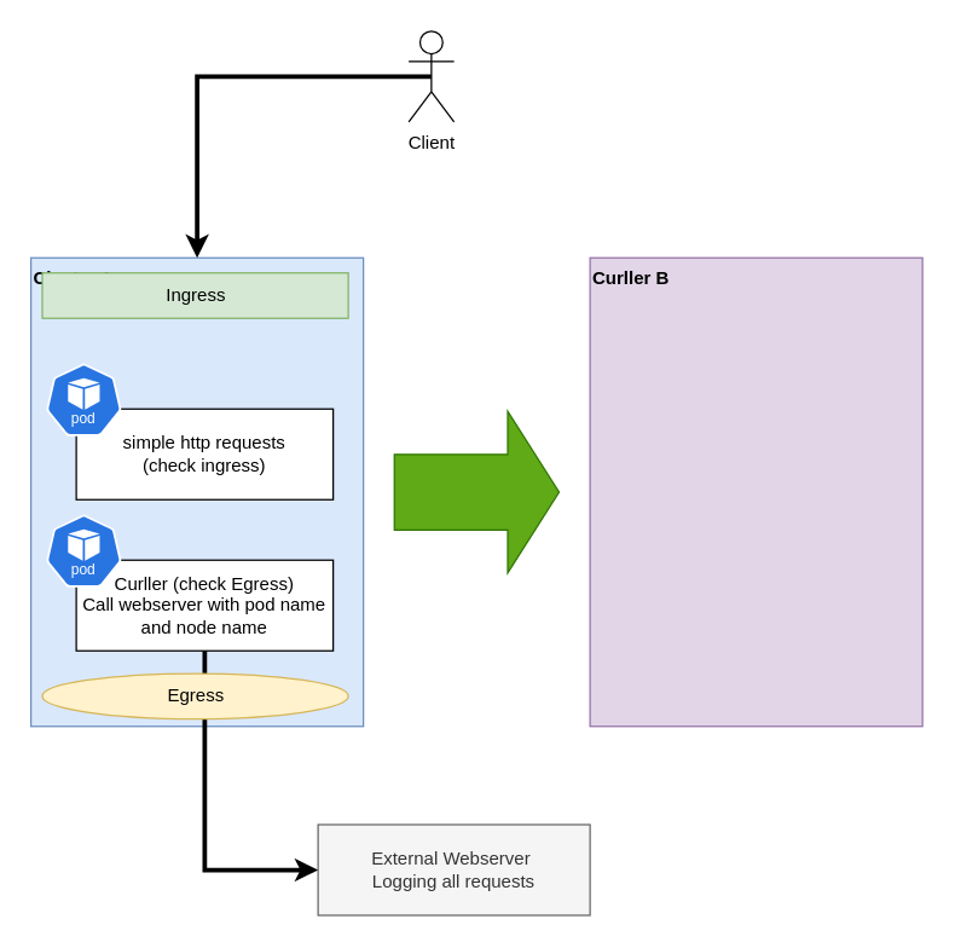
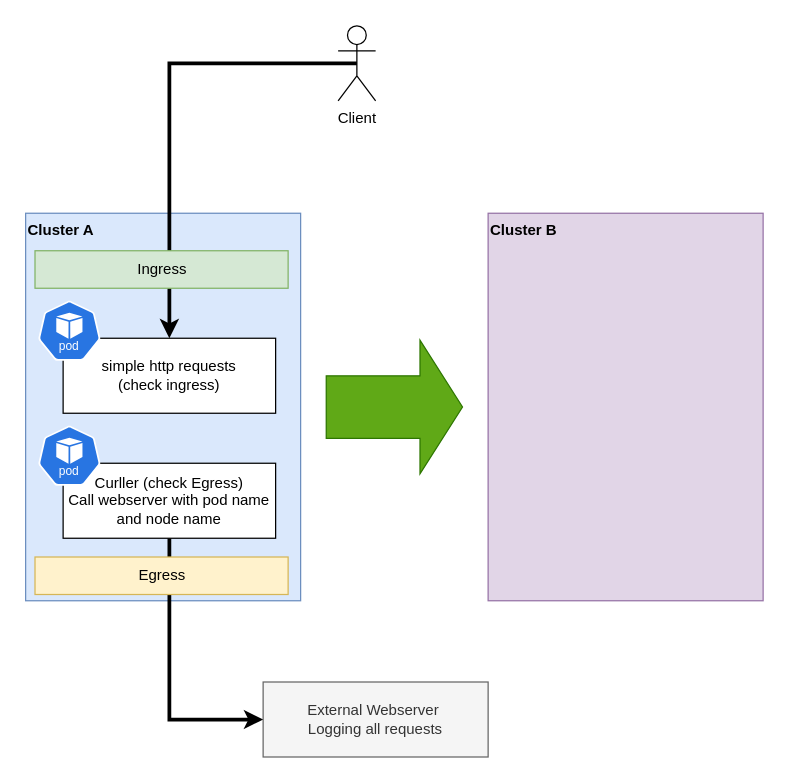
- <mxCell id="11" style="edgeStyle=orthogonalEdgeStyle;rounded=0;orthogonalLoop=1;jettySize=auto;html=1;exitX=0.5;exitY=0.5;exitDx=0;exitDy=0;exitPerimeter=0;fontSize=11;strokeWidth=3;" edge="1" parent="1" source="12" target="2"><mxGeometry relative="1" as="geometry" /></mxCell>
+ <mxCell id="11" style="edgeStyle=orthogonalEdgeStyle;rounded=0;orthogonalLoop=1;jettySize=auto;html=1;exitX=0.5;exitY=0.5;exitDx=0;exitDy=0;exitPerimeter=0;entryX=0.5;entryY=0;entryDx=0;entryDy=0;fontSize=11;strokeWidth=3;" edge="1" parent="1" source="12" target="8"><mxGeometry relative="1" as="geometry" /></mxCell>
- <mxCell id="3" value="Curller B" style="rounded=0;whiteSpace=wrap;html=1;verticalAlign=top;fontStyle=1;fillColor=#e1d5e7;strokeColor=#9673a6;align=left;" vertex="1" parent="1"><mxGeometry x="390" y="170" width="220" height="310" as="geometry" /></mxCell>
+ <mxCell id="3" value="Cluster B" style="rounded=0;whiteSpace=wrap;html=1;verticalAlign=top;fontStyle=1;fillColor=#e1d5e7;strokeColor=#9673a6;align=left;" vertex="1" parent="1"><mxGeometry x="390" y="170" width="220" height="310" as="geometry" /></mxCell>
- <mxCell id="13" value="Ingress" style="rounded=0;whiteSpace=wrap;html=1;fillColor=#d5e8d4;strokeColor=#82b366;" vertex="1" parent="1"><mxGeometry x="27.5" y="180" width="202.5" height="30" as="geometry" /></mxCell>
+ <mxCell id="13" value="Ingress" style="rounded=0;whiteSpace=wrap;html=1;fillColor=#d5e8d4;strokeColor=#82b366;" vertex="1" parent="1"><mxGeometry x="27.5" y="200" width="202.5" height="30" as="geometry" /></mxCell>
- <mxCell id="10" value="Egress" style="ellipse;whiteSpace=wrap;html=1;fillColor=#fff2cc;strokeColor=#d6b656;" vertex="1" parent="1"><mxGeometry x="27.5" y="445" width="202.5" height="30" as="geometry" /></mxCell>
+ <mxCell id="10" value="Egress" style="rounded=0;whiteSpace=wrap;html=1;fillColor=#fff2cc;strokeColor=#d6b656;" vertex="1" parent="1"><mxGeometry x="27.5" y="445" width="202.5" height="30" as="geometry" /></mxCell>
